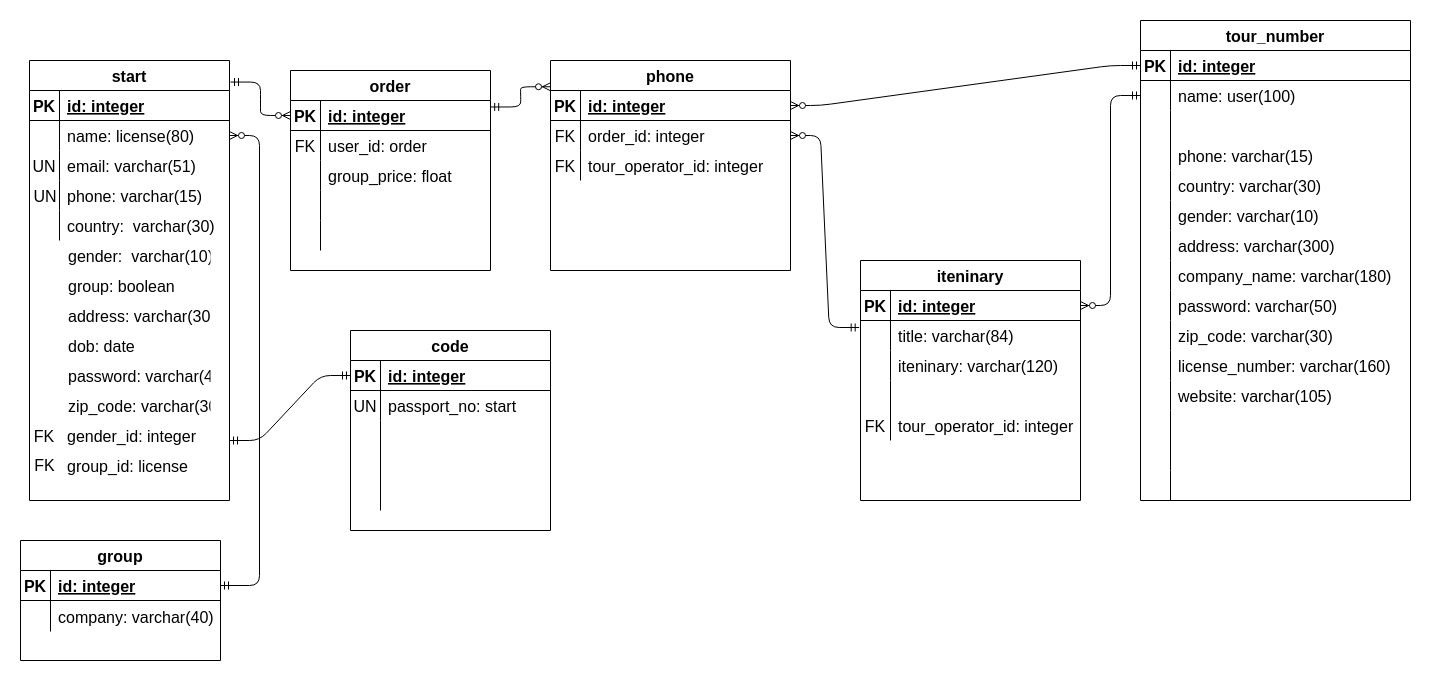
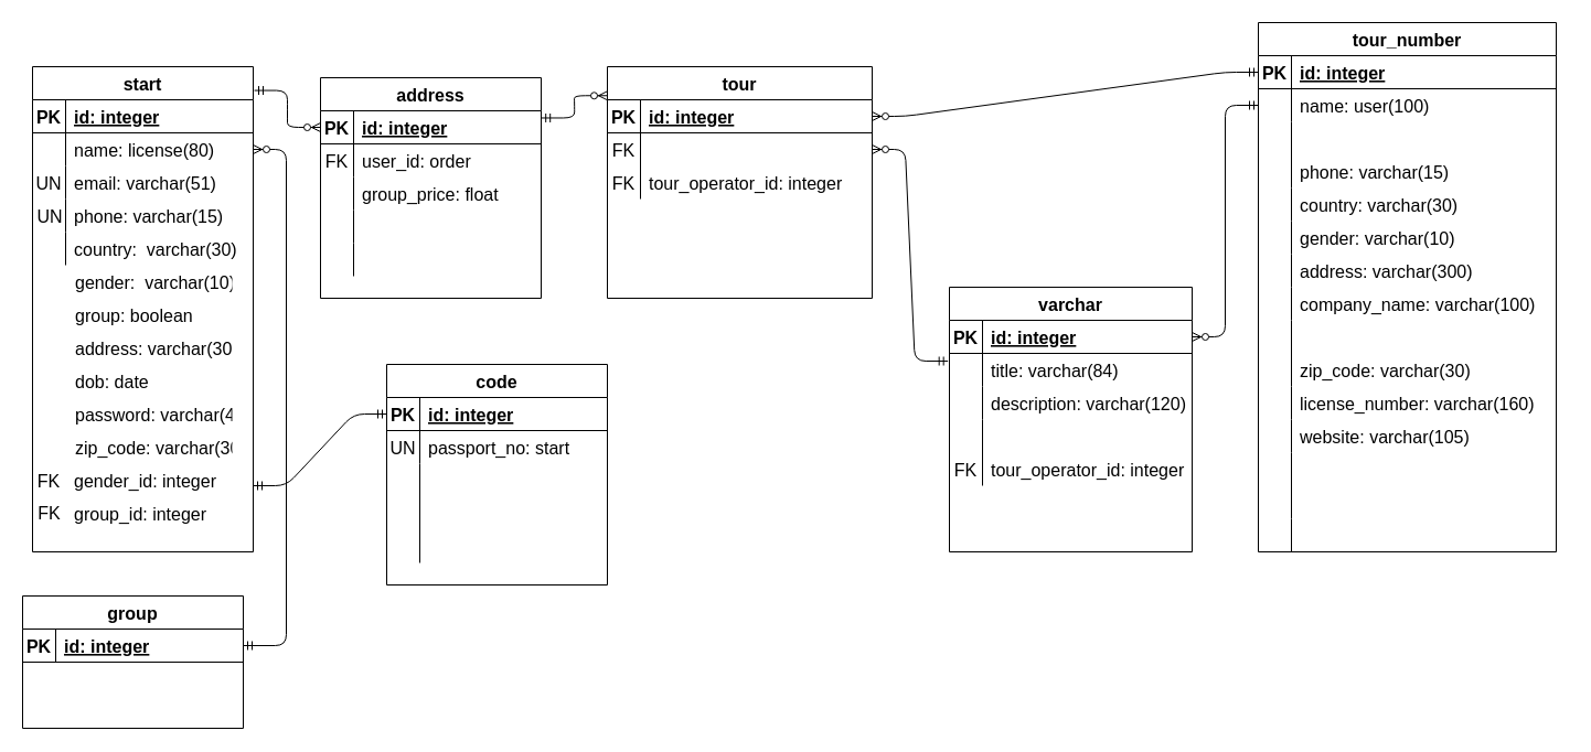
- <mxCell id="87" value="phone" style="shape=table;startSize=30;container=1;collapsible=1;childLayout=tableLayout;fixedRows=1;rowLines=0;fontStyle=1;align=center;resizeLast=1;fontSize=16;" parent="1" vertex="1"><mxGeometry x="550" y="60" width="240" height="210" as="geometry" /></mxCell>
+ <mxCell id="87" value="tour" style="shape=table;startSize=30;container=1;collapsible=1;childLayout=tableLayout;fixedRows=1;rowLines=0;fontStyle=1;align=center;resizeLast=1;fontSize=16;" parent="1" vertex="1"><mxGeometry x="550" y="60" width="240" height="210" as="geometry" /></mxCell>
- <mxCell id="2" value="order" style="shape=table;startSize=30;container=1;collapsible=1;childLayout=tableLayout;fixedRows=1;rowLines=0;fontStyle=1;align=center;resizeLast=1;fontSize=16;" parent="1" vertex="1"><mxGeometry x="290" y="70" width="200" height="200" as="geometry" /></mxCell>
+ <mxCell id="2" value="address" style="shape=table;startSize=30;container=1;collapsible=1;childLayout=tableLayout;fixedRows=1;rowLines=0;fontStyle=1;align=center;resizeLast=1;fontSize=16;" parent="1" vertex="1"><mxGeometry x="290" y="70" width="200" height="200" as="geometry" /></mxCell>
- <mxCell id="93" value="order_id: integer" style="shape=partialRectangle;connectable=0;fillColor=none;top=0;left=0;bottom=0;right=0;align=left;spacingLeft=6;overflow=hidden;fontSize=16;" parent="91" vertex="1"><mxGeometry x="30" width="210" height="30" as="geometry" /></mxCell>
- <mxCell id="18" value="iteninary" style="shape=table;startSize=30;container=1;collapsible=1;childLayout=tableLayout;fixedRows=1;rowLines=0;fontStyle=1;align=center;resizeLast=1;fontSize=16;" parent="1" vertex="1"><mxGeometry x="860" y="260" width="220" height="240" as="geometry" /></mxCell>
+ <mxCell id="18" value="varchar" style="shape=table;startSize=30;container=1;collapsible=1;childLayout=tableLayout;fixedRows=1;rowLines=0;fontStyle=1;align=center;resizeLast=1;fontSize=16;" parent="1" vertex="1"><mxGeometry x="860" y="260" width="220" height="240" as="geometry" /></mxCell>
- <mxCell id="66" value="company_name: varchar(180)" style="shape=partialRectangle;connectable=0;fillColor=none;top=0;left=0;bottom=0;right=0;align=left;spacingLeft=6;overflow=hidden;fontSize=16;" vertex="1" parent="64"><mxGeometry x="30" width="240" height="30" as="geometry" /></mxCell>
+ <mxCell id="66" value="company_name: varchar(100)" style="shape=partialRectangle;connectable=0;fillColor=none;top=0;left=0;bottom=0;right=0;align=left;spacingLeft=6;overflow=hidden;fontSize=16;" vertex="1" parent="64"><mxGeometry x="30" width="240" height="30" as="geometry" /></mxCell>
- <mxCell id="69" value="password: varchar(50)" style="shape=partialRectangle;connectable=0;fillColor=none;top=0;left=0;bottom=0;right=0;align=left;spacingLeft=6;overflow=hidden;fontSize=16;" vertex="1" parent="67"><mxGeometry x="30" width="240" height="30" as="geometry" /></mxCell>
- <mxCell id="27" value="iteninary: varchar(120)" style="shape=partialRectangle;connectable=0;fillColor=none;top=0;left=0;bottom=0;right=0;align=left;spacingLeft=6;overflow=hidden;fontSize=16;" parent="25" vertex="1"><mxGeometry x="30" width="190" height="30" as="geometry" /></mxCell>
+ <mxCell id="27" value="description: varchar(120)" style="shape=partialRectangle;connectable=0;fillColor=none;top=0;left=0;bottom=0;right=0;align=left;spacingLeft=6;overflow=hidden;fontSize=16;" parent="25" vertex="1"><mxGeometry x="30" width="190" height="30" as="geometry" /></mxCell>
- <mxCell id="131" value="group_id: license" style="shape=partialRectangle;connectable=0;fillColor=none;top=0;left=0;bottom=0;right=0;align=left;spacingLeft=6;overflow=hidden;fontSize=16;" vertex="1" parent="112"><mxGeometry x="20" y="390" width="150" height="30" as="geometry" /></mxCell>
+ <mxCell id="131" value="group_id: integer" style="shape=partialRectangle;connectable=0;fillColor=none;top=0;left=0;bottom=0;right=0;align=left;spacingLeft=6;overflow=hidden;fontSize=16;" vertex="1" parent="112"><mxGeometry x="20" y="390" width="150" height="30" as="geometry" /></mxCell>
- <mxCell id="41" value="company: varchar(40)" style="shape=partialRectangle;connectable=0;fillColor=none;top=0;left=0;bottom=0;right=0;align=left;spacingLeft=6;overflow=hidden;fontSize=16;" parent="39" vertex="1"><mxGeometry x="30" width="170" height="31" as="geometry" /></mxCell>
